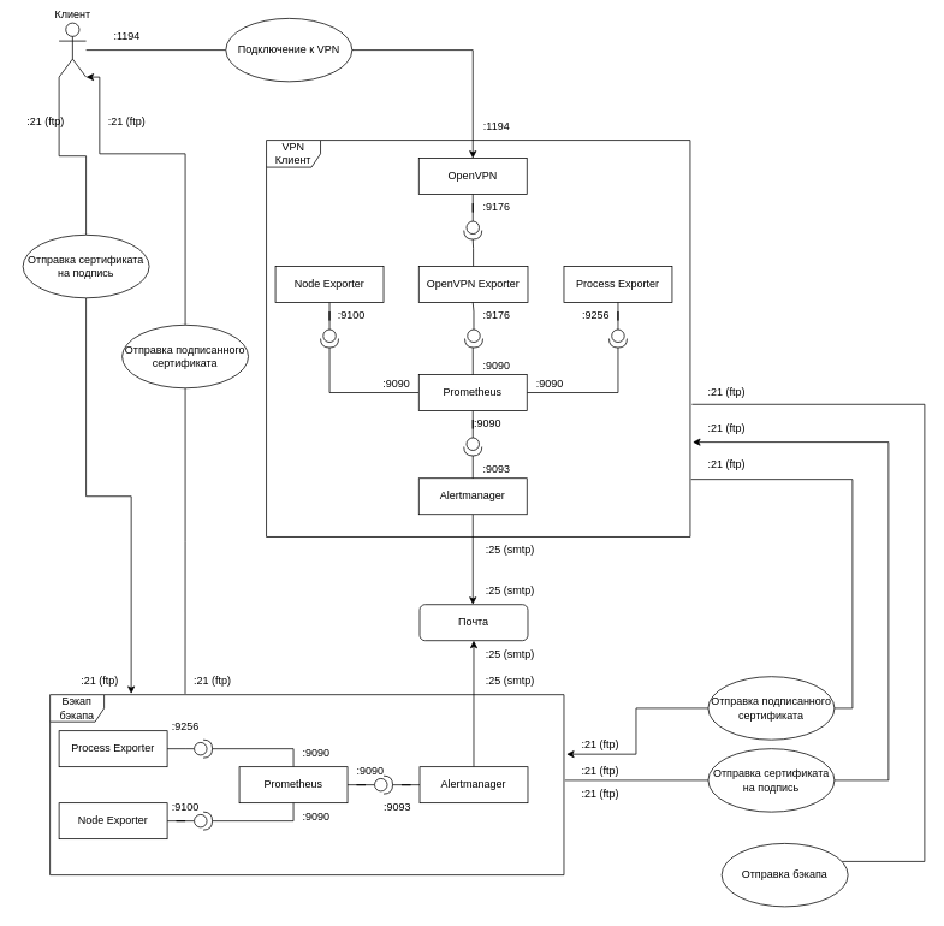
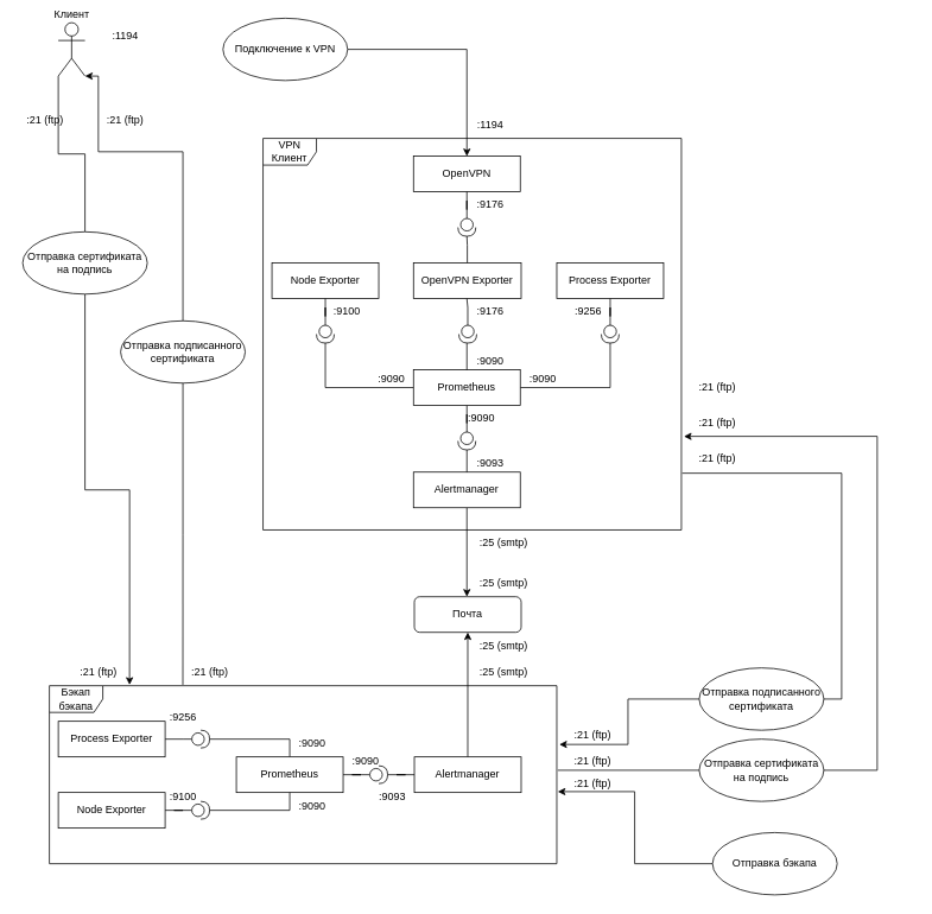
- <mxCell id="26" style="edgeStyle=orthogonalEdgeStyle;rounded=0;orthogonalLoop=1;jettySize=auto;html=1;entryX=0;entryY=0.5;entryDx=0;entryDy=0;endArrow=none;endFill=0;" parent="1" source="27" target="59" edge="1"><mxGeometry relative="1" as="geometry" /></mxCell>
- <mxCell id="46" style="edgeStyle=orthogonalEdgeStyle;rounded=0;orthogonalLoop=1;jettySize=auto;html=1;entryX=1.004;entryY=0.666;entryDx=0;entryDy=0;entryPerimeter=0;endArrow=none;endFill=0;" parent="1" source="48" target="25" edge="1"><mxGeometry relative="1" as="geometry"><mxPoint x="1025" y="450" as="targetPoint" /><Array as="points"><mxPoint x="1025" y="955" /><mxPoint x="1025" y="448" /></Array></mxGeometry></mxCell>
+ <mxCell id="47" style="edgeStyle=orthogonalEdgeStyle;rounded=0;orthogonalLoop=1;jettySize=auto;html=1;entryX=1.002;entryY=0.595;entryDx=0;entryDy=0;entryPerimeter=0;" parent="1" source="48" target="42" edge="1"><mxGeometry relative="1" as="geometry" /></mxCell>
